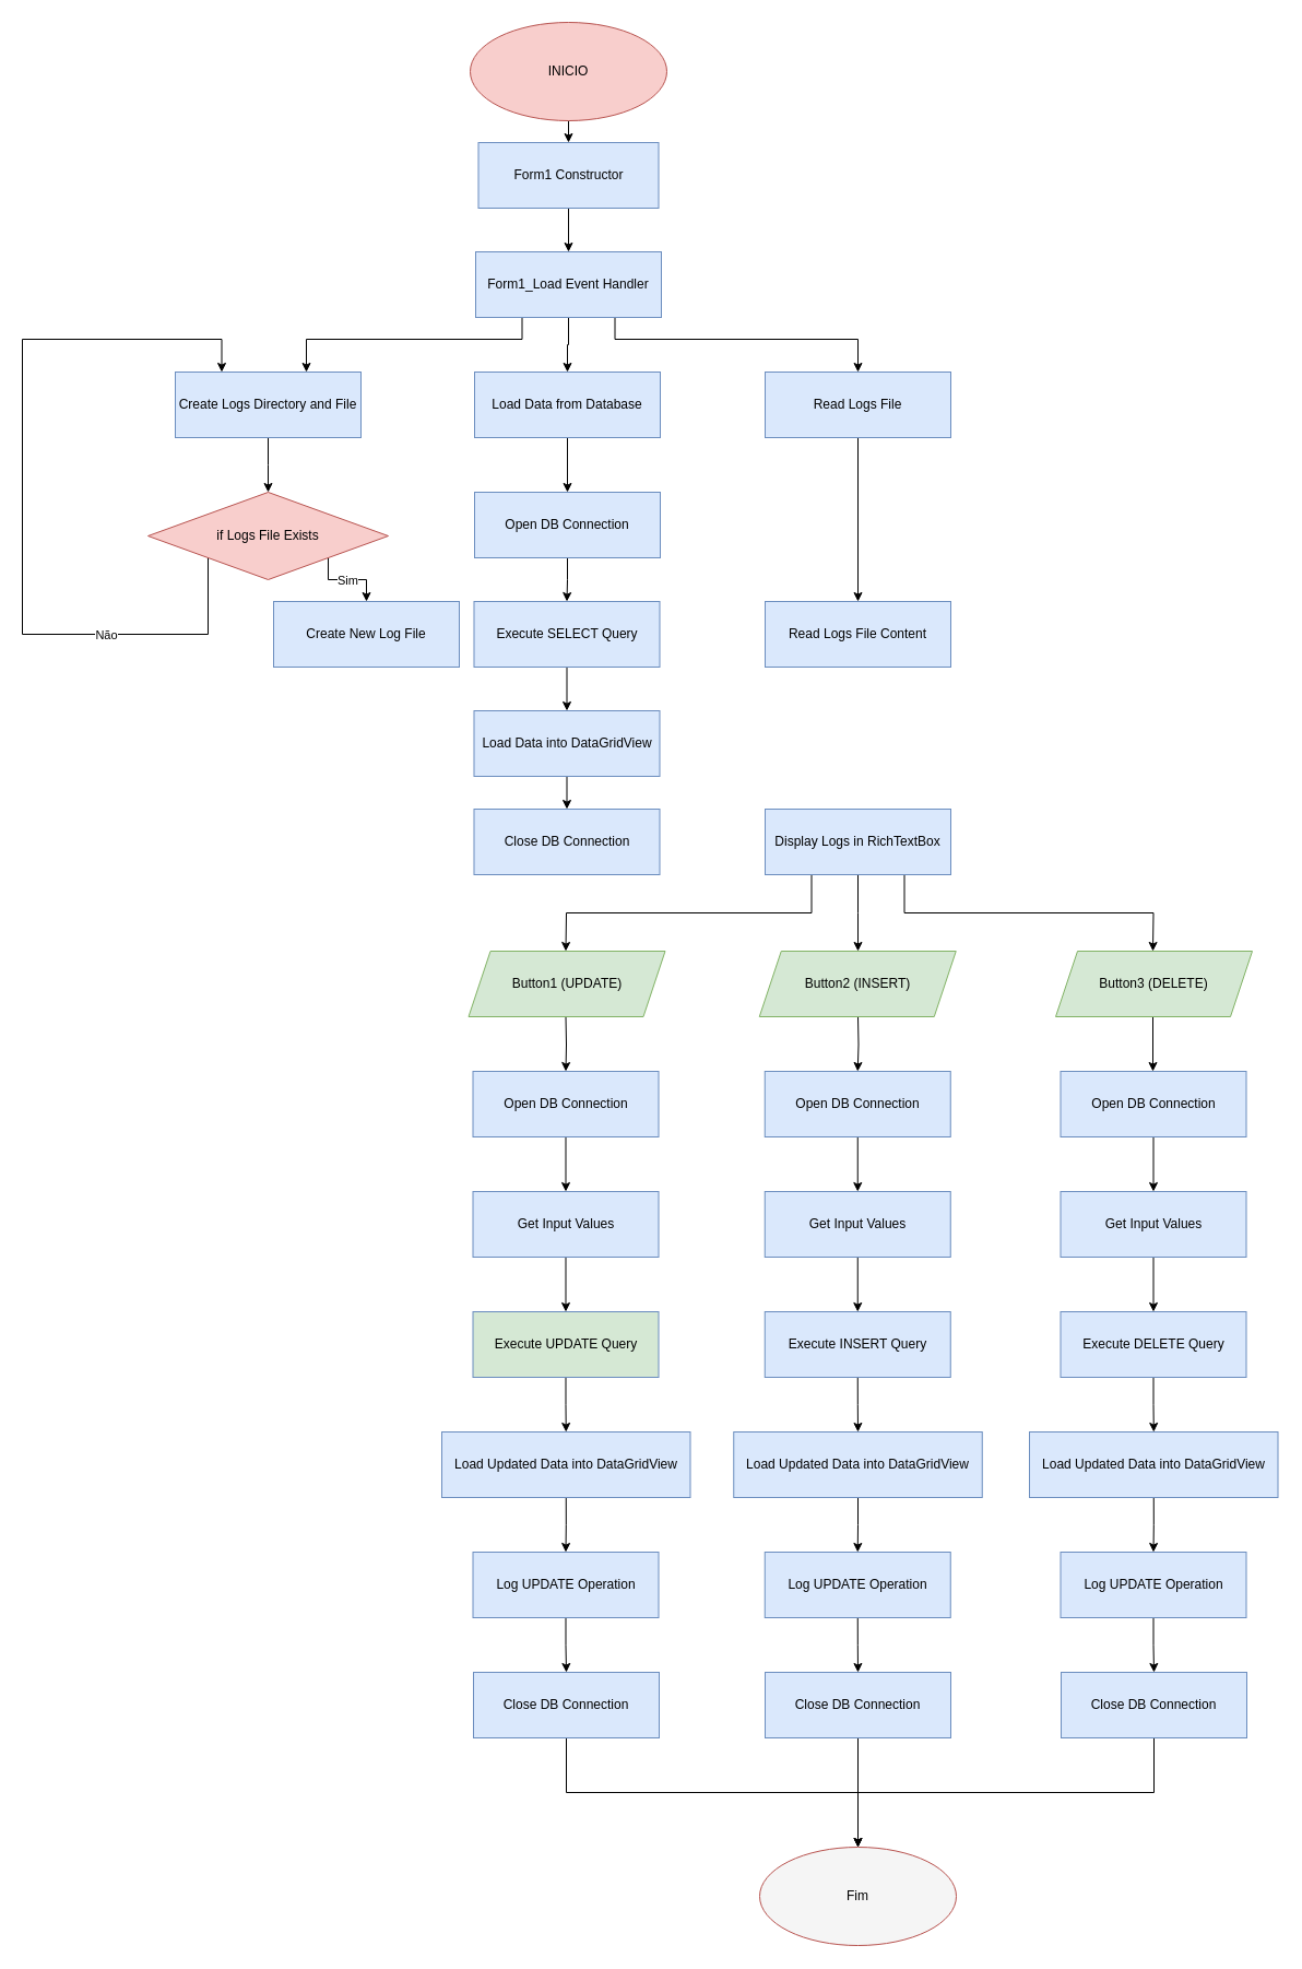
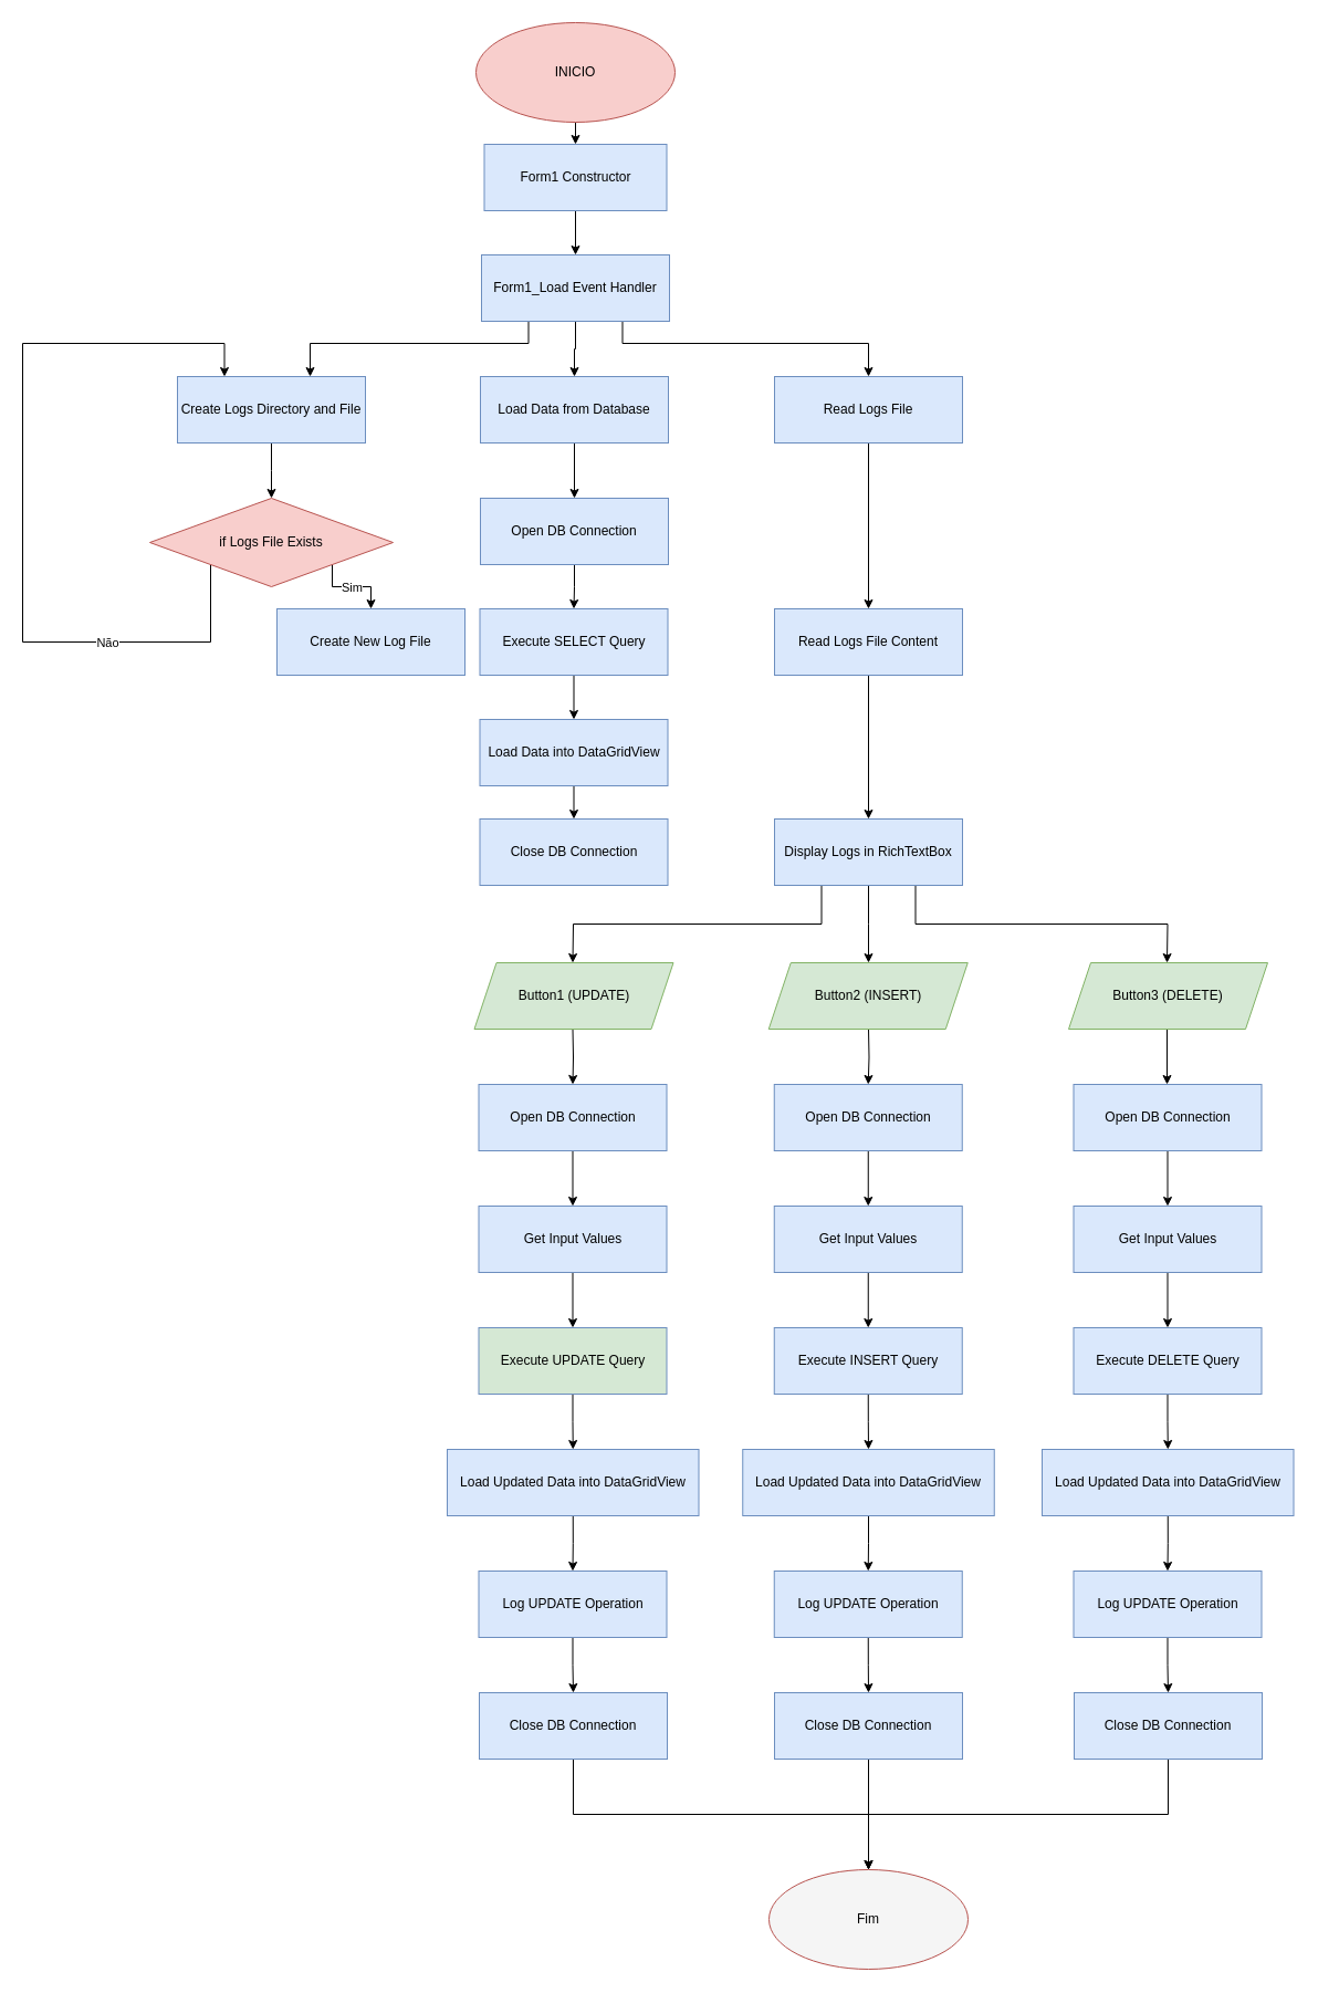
+ <mxCell id="27" style="edgeStyle=orthogonalEdgeStyle;rounded=0;orthogonalLoop=1;jettySize=auto;html=1;exitX=0.5;exitY=1;exitDx=0;exitDy=0;entryX=0.5;entryY=0;entryDx=0;entryDy=0;" edge="1" parent="1" source="28" target="32"><mxGeometry relative="1" as="geometry" /></mxCell>
